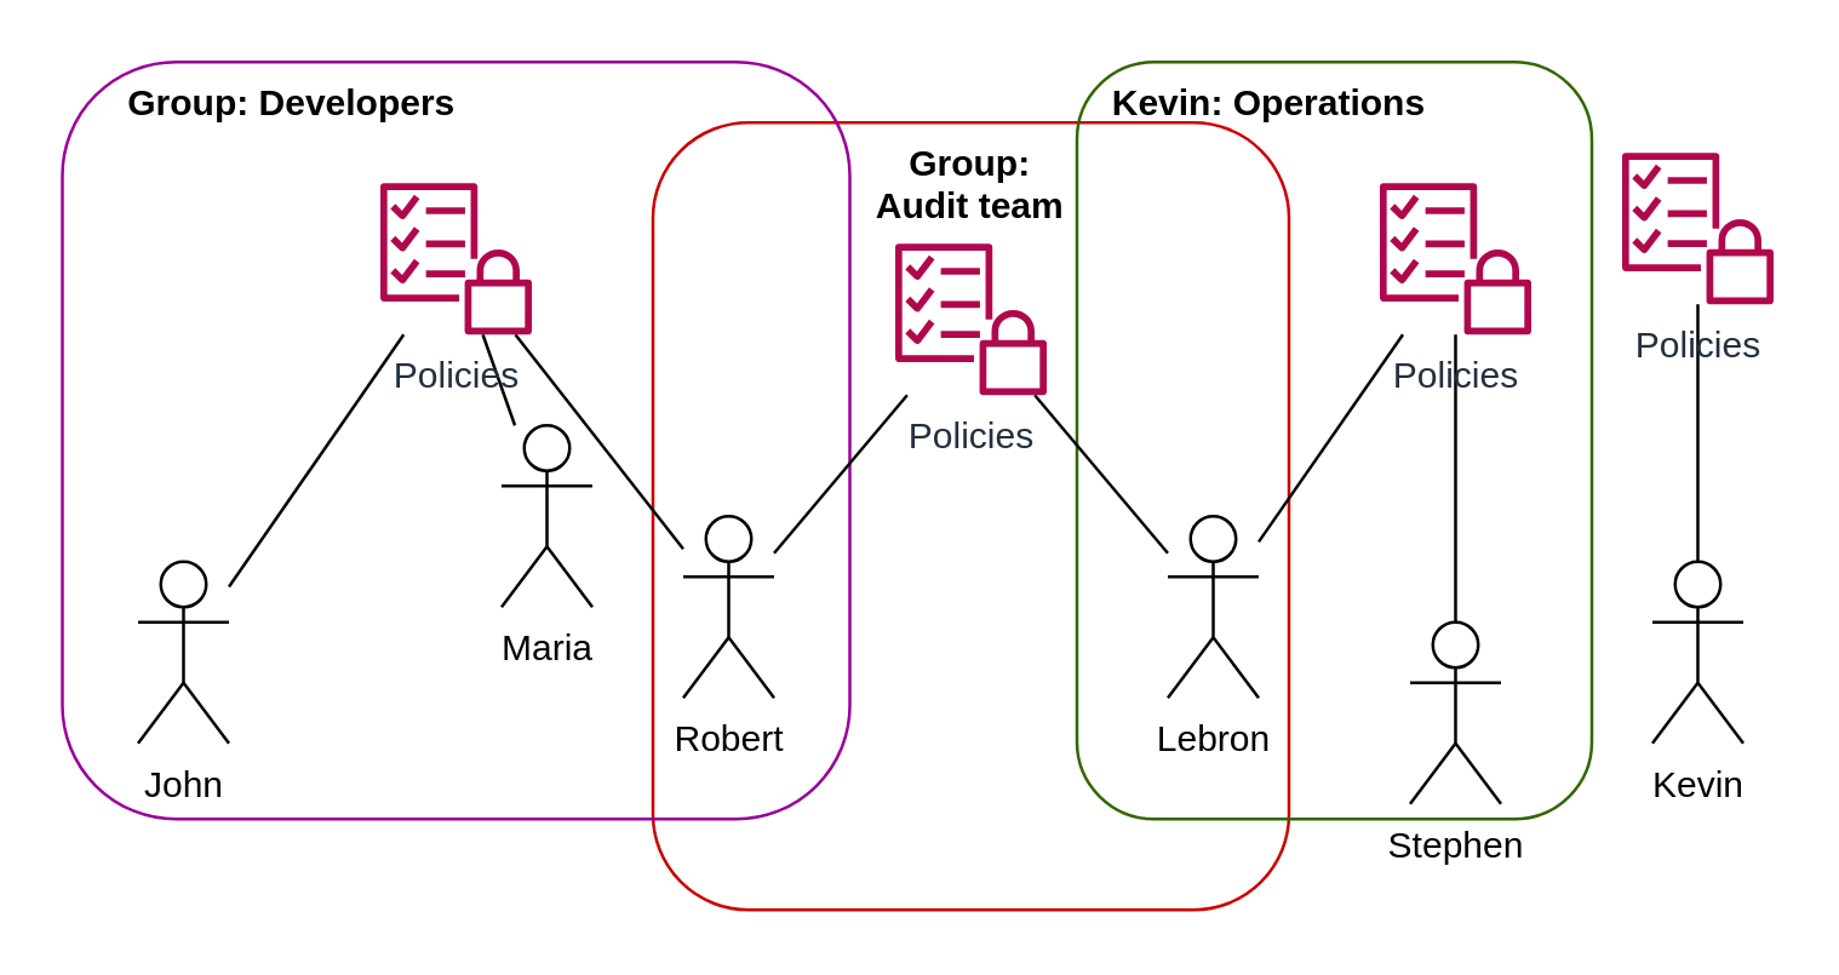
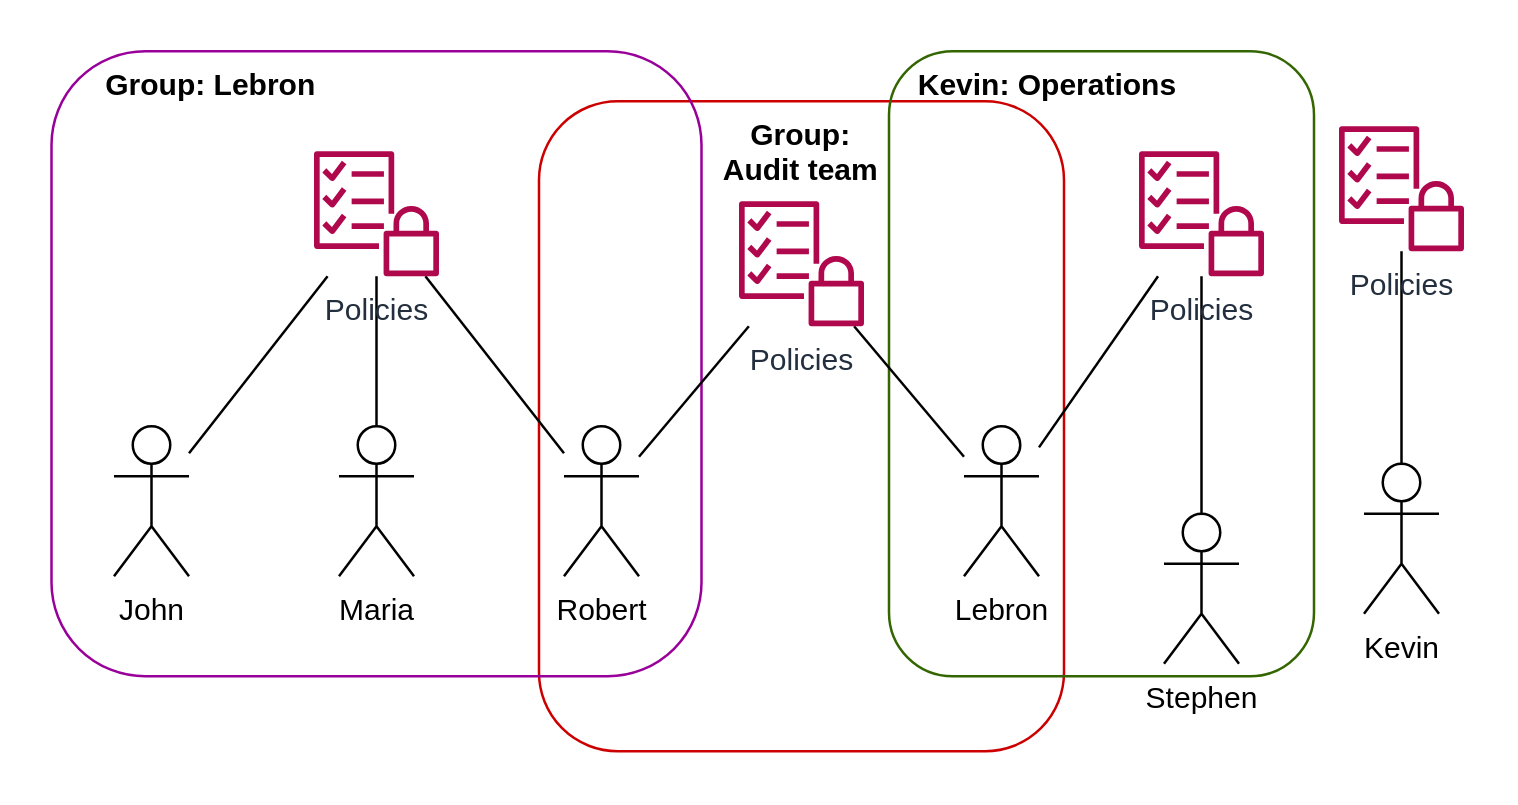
- <mxCell id="4" value="Group: Developers" style="rounded=1;whiteSpace=wrap;html=1;verticalAlign=top;align=left;spacingLeft=20;fontStyle=1;fillColor=none;strokeColor=#990099;" vertex="1" parent="1"><mxGeometry x="20" y="20" width="260" height="250" as="geometry" /></mxCell>
+ <mxCell id="4" value="Group: Lebron" style="rounded=1;whiteSpace=wrap;html=1;verticalAlign=top;align=left;spacingLeft=20;fontStyle=1;fillColor=none;strokeColor=#990099;" vertex="1" parent="1"><mxGeometry x="20" y="20" width="260" height="250" as="geometry" /></mxCell>
- <mxCell id="9" value="Maria" style="shape=umlActor;verticalLabelPosition=bottom;verticalAlign=top;html=1;outlineConnect=0;" vertex="1" parent="1"><mxGeometry x="165" y="140" width="30" height="60" as="geometry" /></mxCell>
+ <mxCell id="9" value="Maria" style="shape=umlActor;verticalLabelPosition=bottom;verticalAlign=top;html=1;outlineConnect=0;" vertex="1" parent="1"><mxGeometry x="135" y="170" width="30" height="60" as="geometry" /></mxCell>
- <mxCell id="11" value="John" style="shape=umlActor;verticalLabelPosition=bottom;verticalAlign=top;html=1;outlineConnect=0;" vertex="1" parent="1"><mxGeometry x="45" y="185" width="30" height="60" as="geometry" /></mxCell>
+ <mxCell id="11" value="John" style="shape=umlActor;verticalLabelPosition=bottom;verticalAlign=top;html=1;outlineConnect=0;" vertex="1" parent="1"><mxGeometry x="45" y="170" width="30" height="60" as="geometry" /></mxCell>
